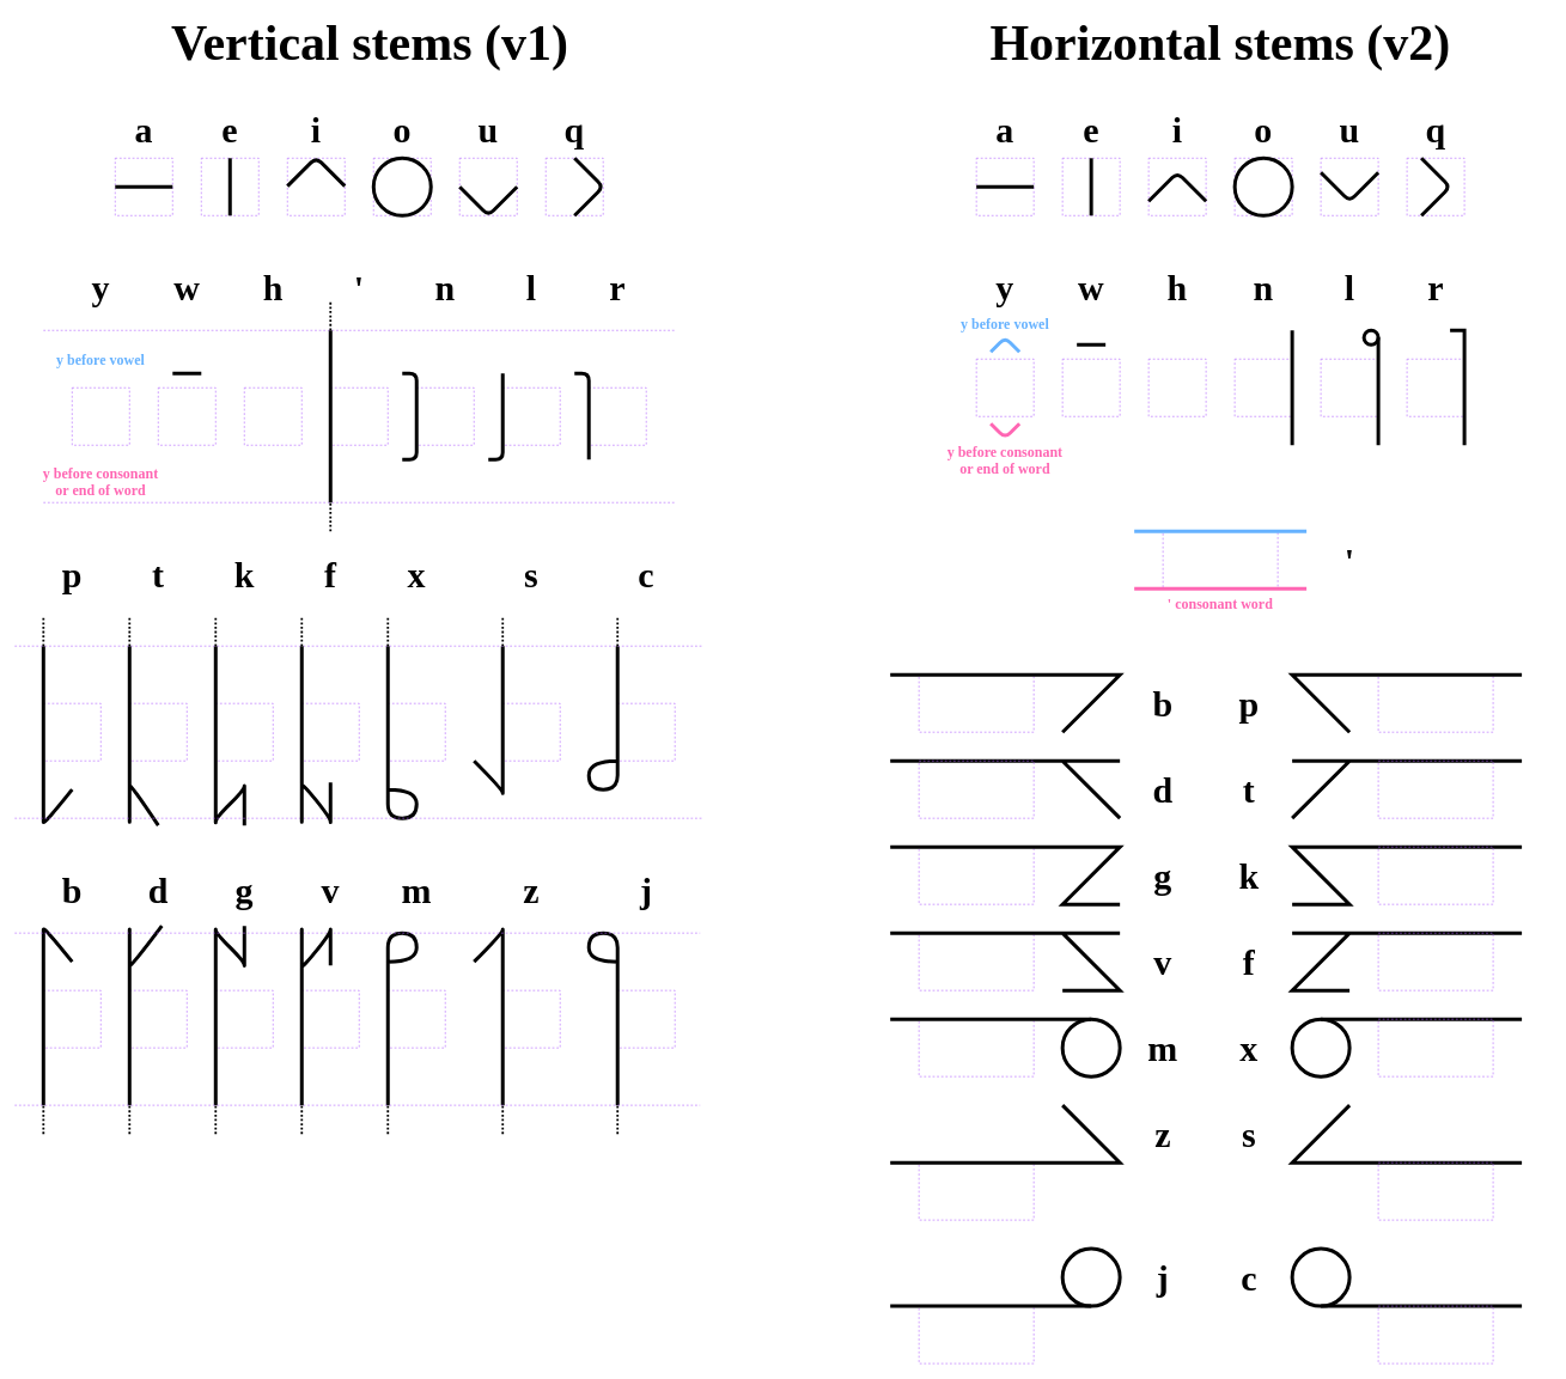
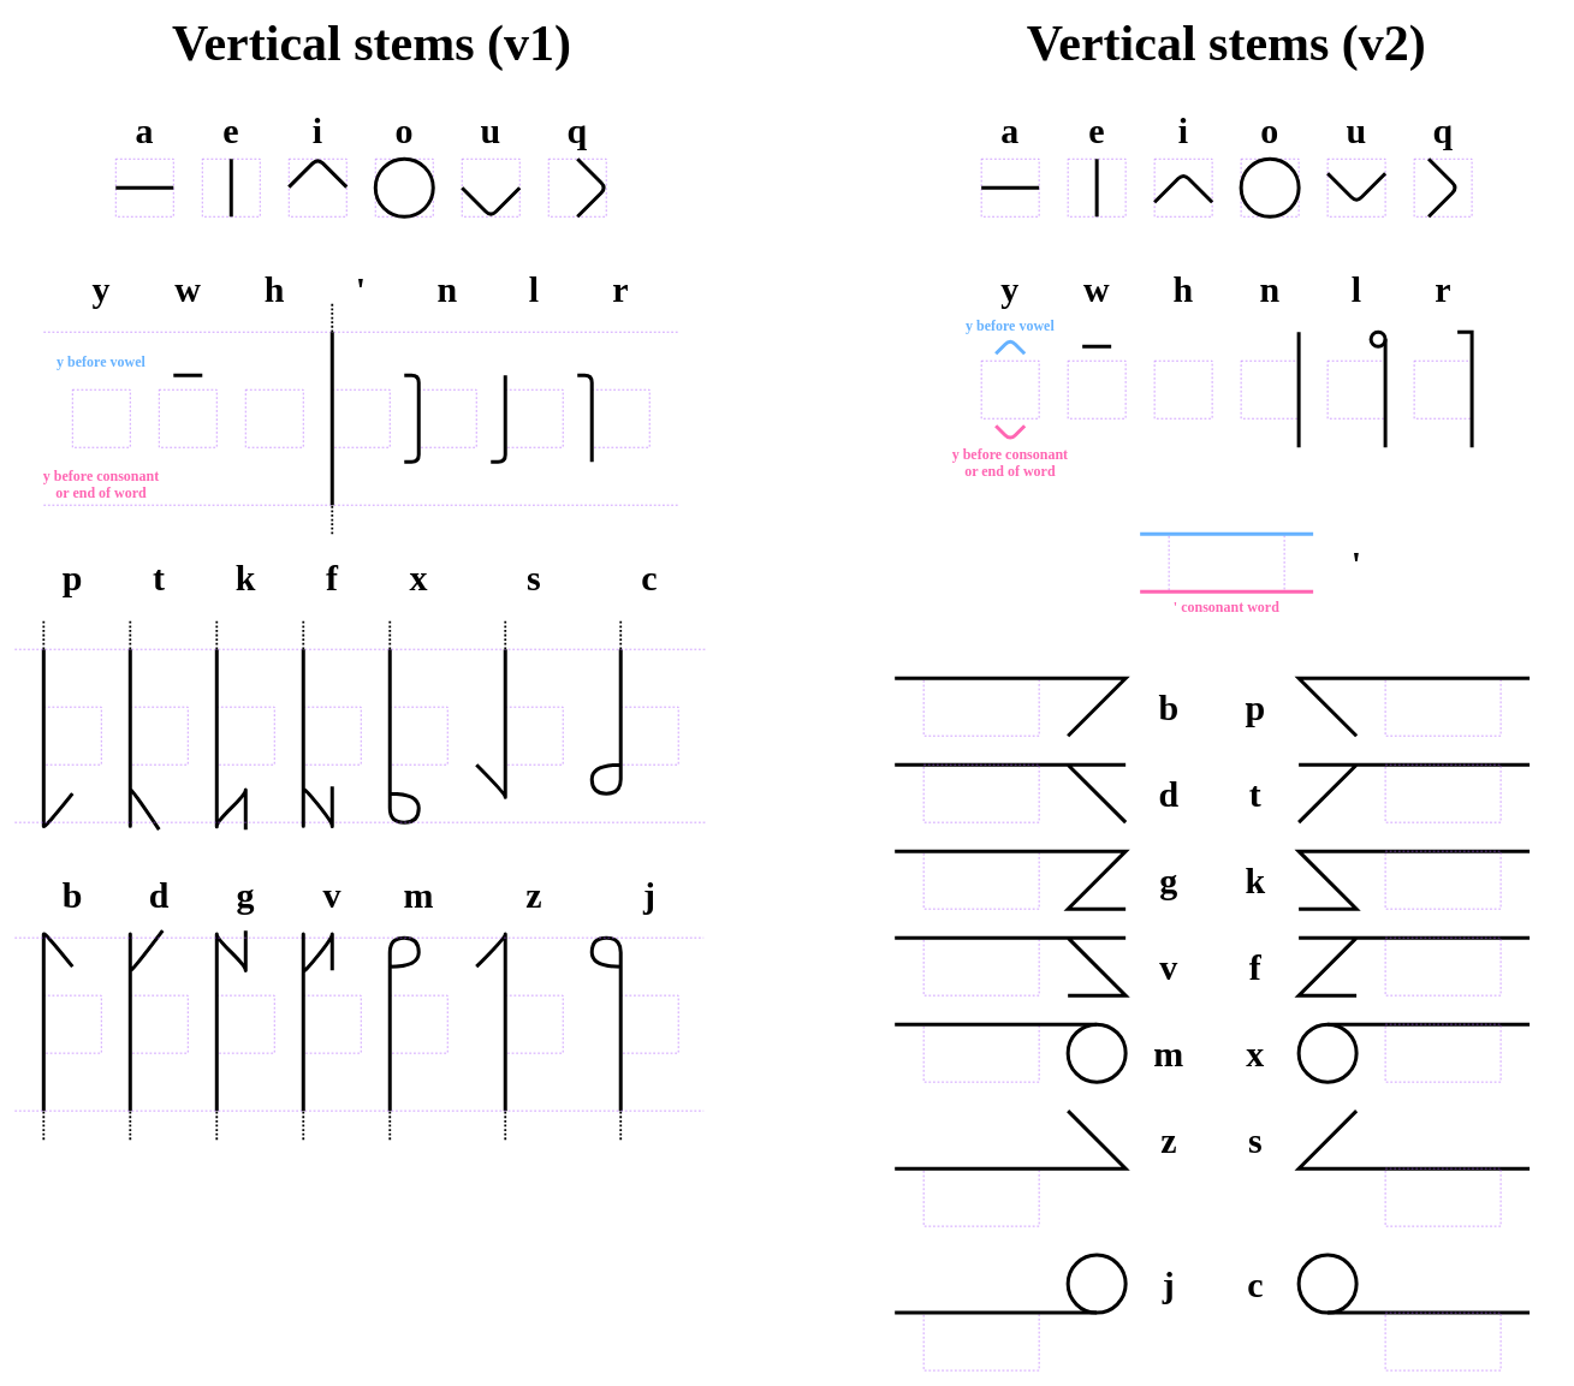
- <mxCell id="196" value="Horizontal stems (v2)" style="text;html=1;strokeColor=none;fillColor=none;align=center;verticalAlign=middle;whiteSpace=wrap;rounded=0;fontFamily=Rajdhani;fontStyle=1;fontSize=70;" vertex="1" parent="1"><mxGeometry x="1240" y="20" width="920" height="80" as="geometry" /></mxCell>
+ <mxCell id="196" value="Vertical stems (v2)" style="text;html=1;strokeColor=none;fillColor=none;align=center;verticalAlign=middle;whiteSpace=wrap;rounded=0;fontFamily=Rajdhani;fontStyle=1;fontSize=70;" vertex="1" parent="1"><mxGeometry x="1240" y="20" width="920" height="80" as="geometry" /></mxCell>
